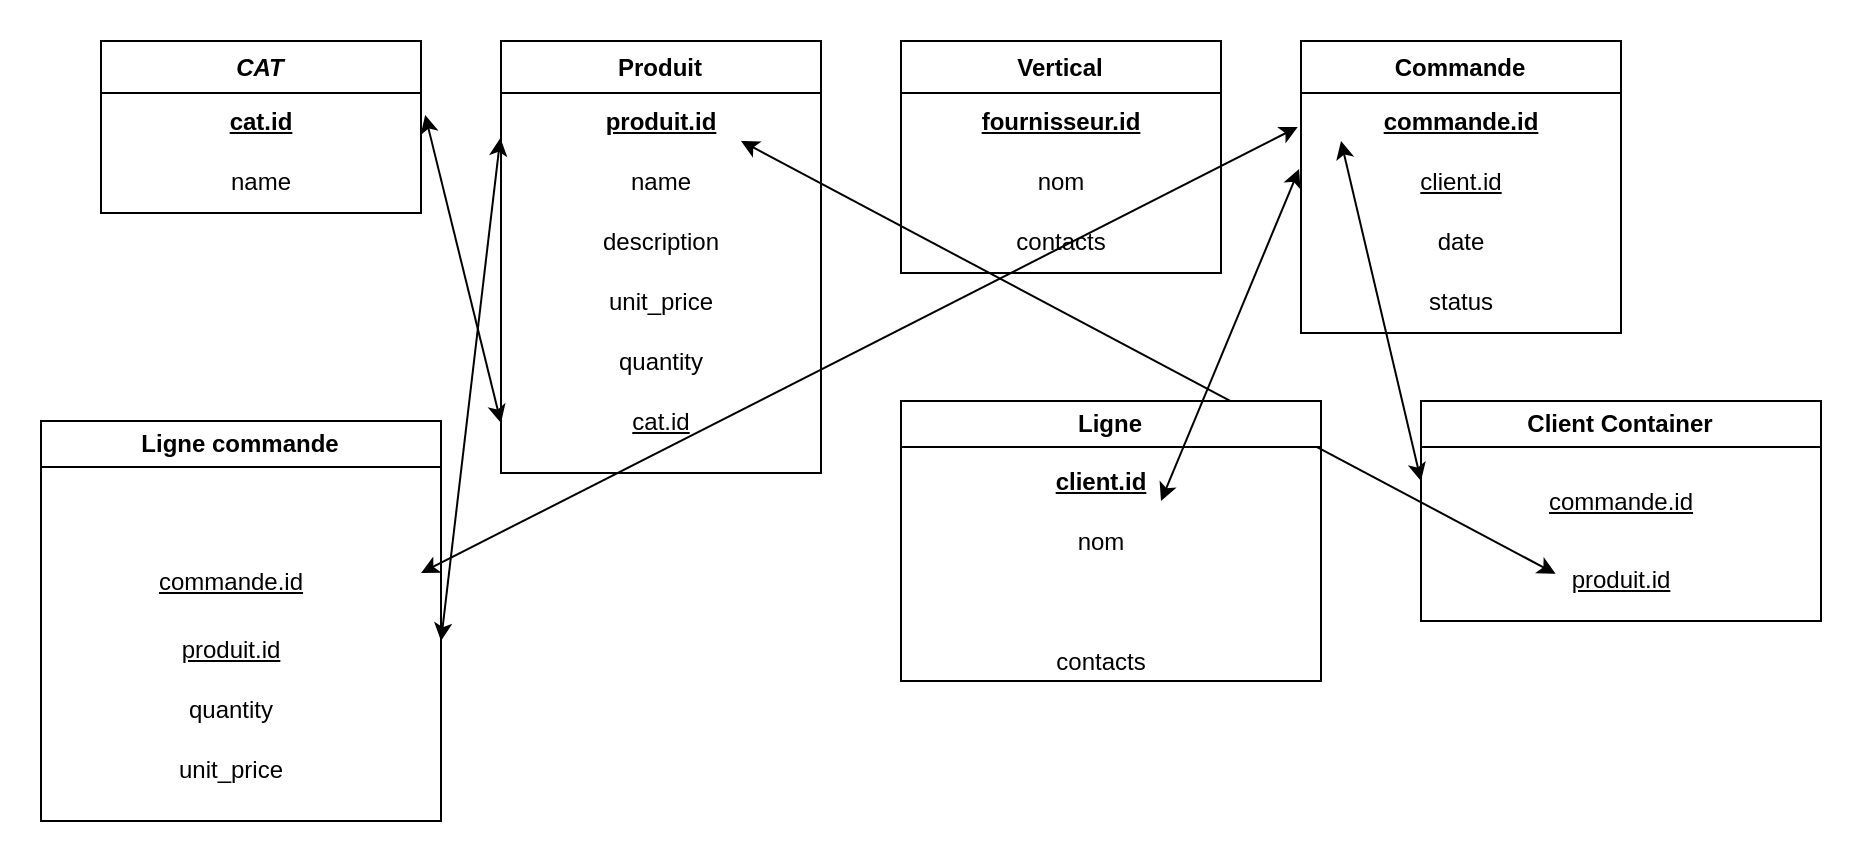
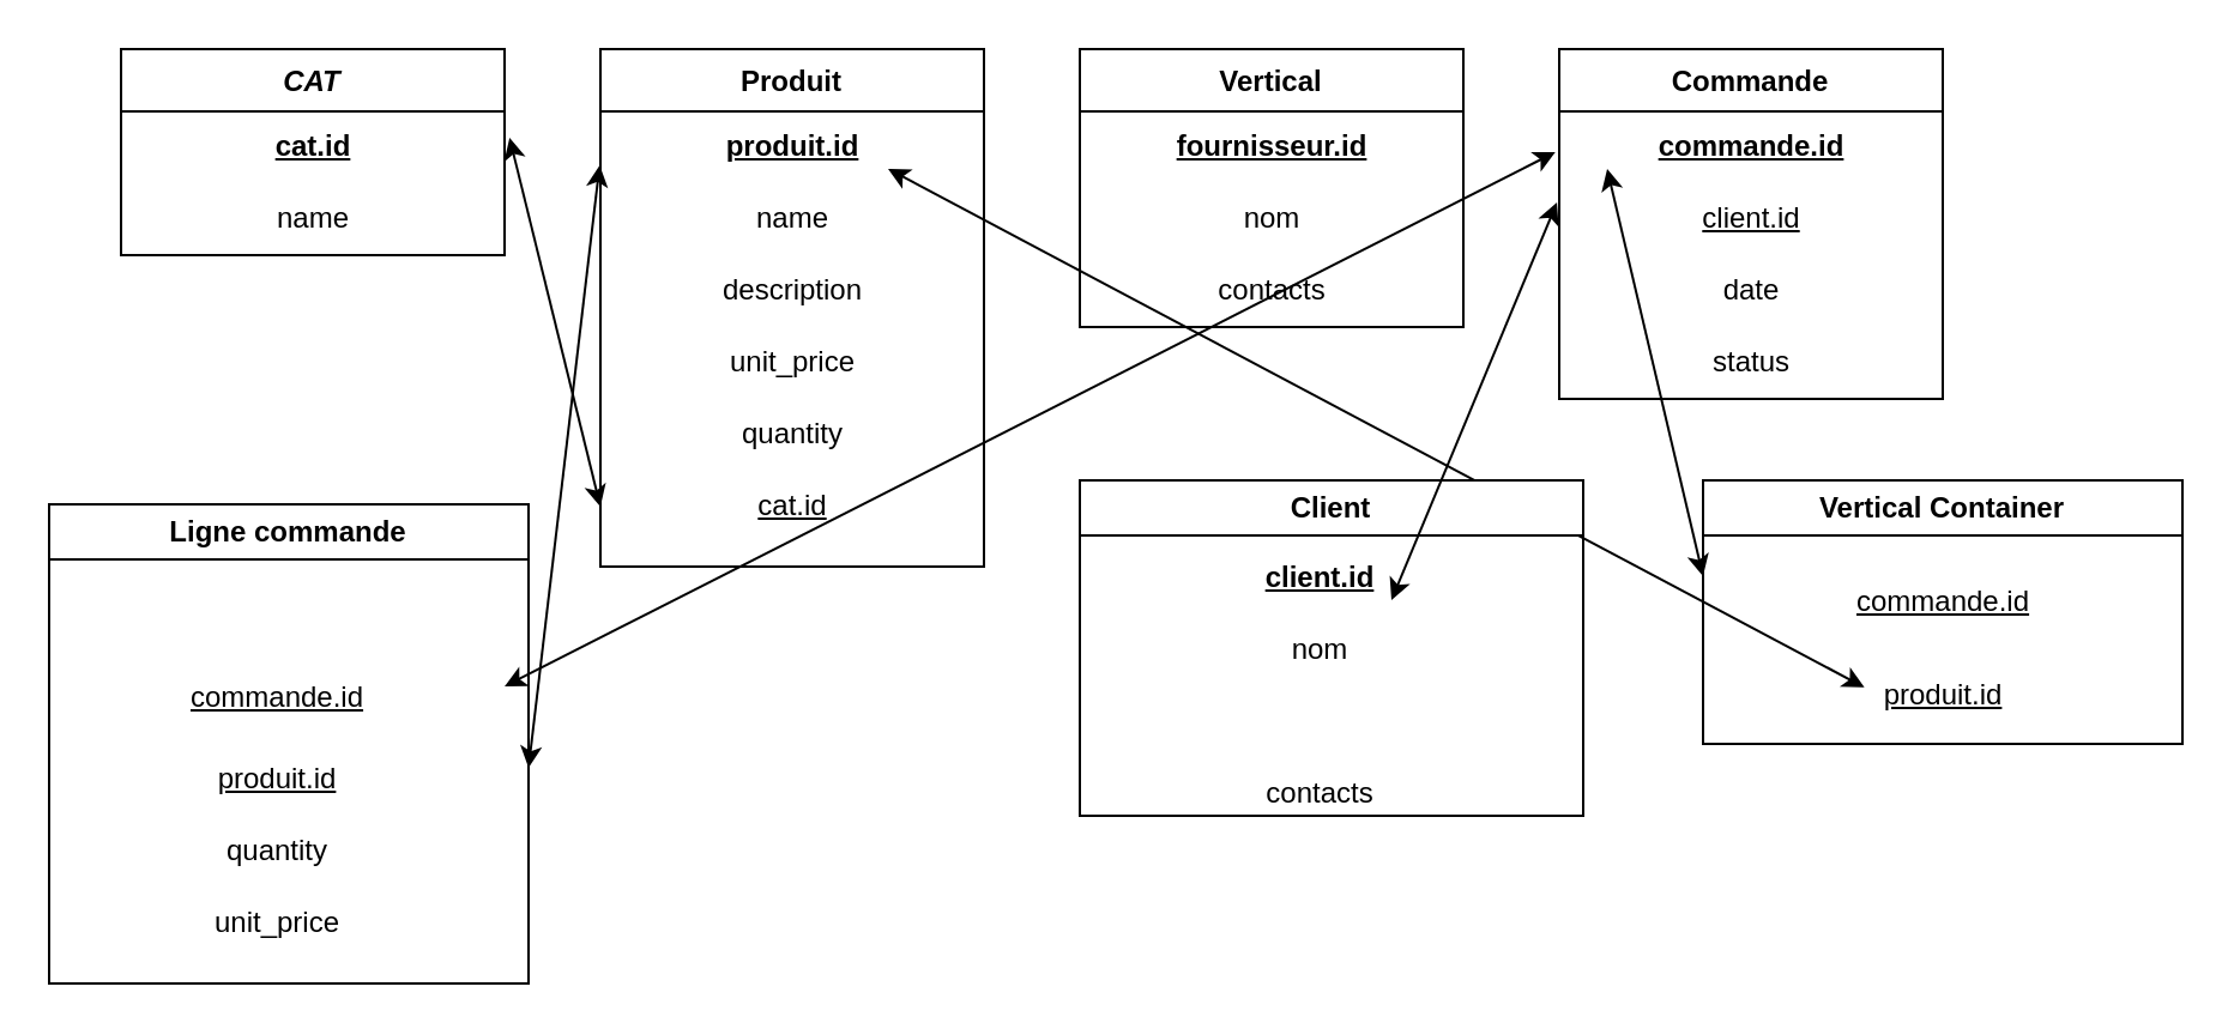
- <mxCell id="28" value="Ligne" style="swimlane;whiteSpace=wrap;html=1;" vertex="1" parent="1"><mxGeometry x="450" y="200" width="210" height="140" as="geometry" /></mxCell>
+ <mxCell id="28" value="Client" style="swimlane;whiteSpace=wrap;html=1;" vertex="1" parent="1"><mxGeometry x="450" y="200" width="210" height="140" as="geometry" /></mxCell>
- <mxCell id="36" value="Client Container" style="swimlane;whiteSpace=wrap;html=1;" vertex="1" parent="1"><mxGeometry x="710" y="200" width="200" height="110" as="geometry" /></mxCell>
+ <mxCell id="36" value="Vertical Container" style="swimlane;whiteSpace=wrap;html=1;" vertex="1" parent="1"><mxGeometry x="710" y="200" width="200" height="110" as="geometry" /></mxCell>
